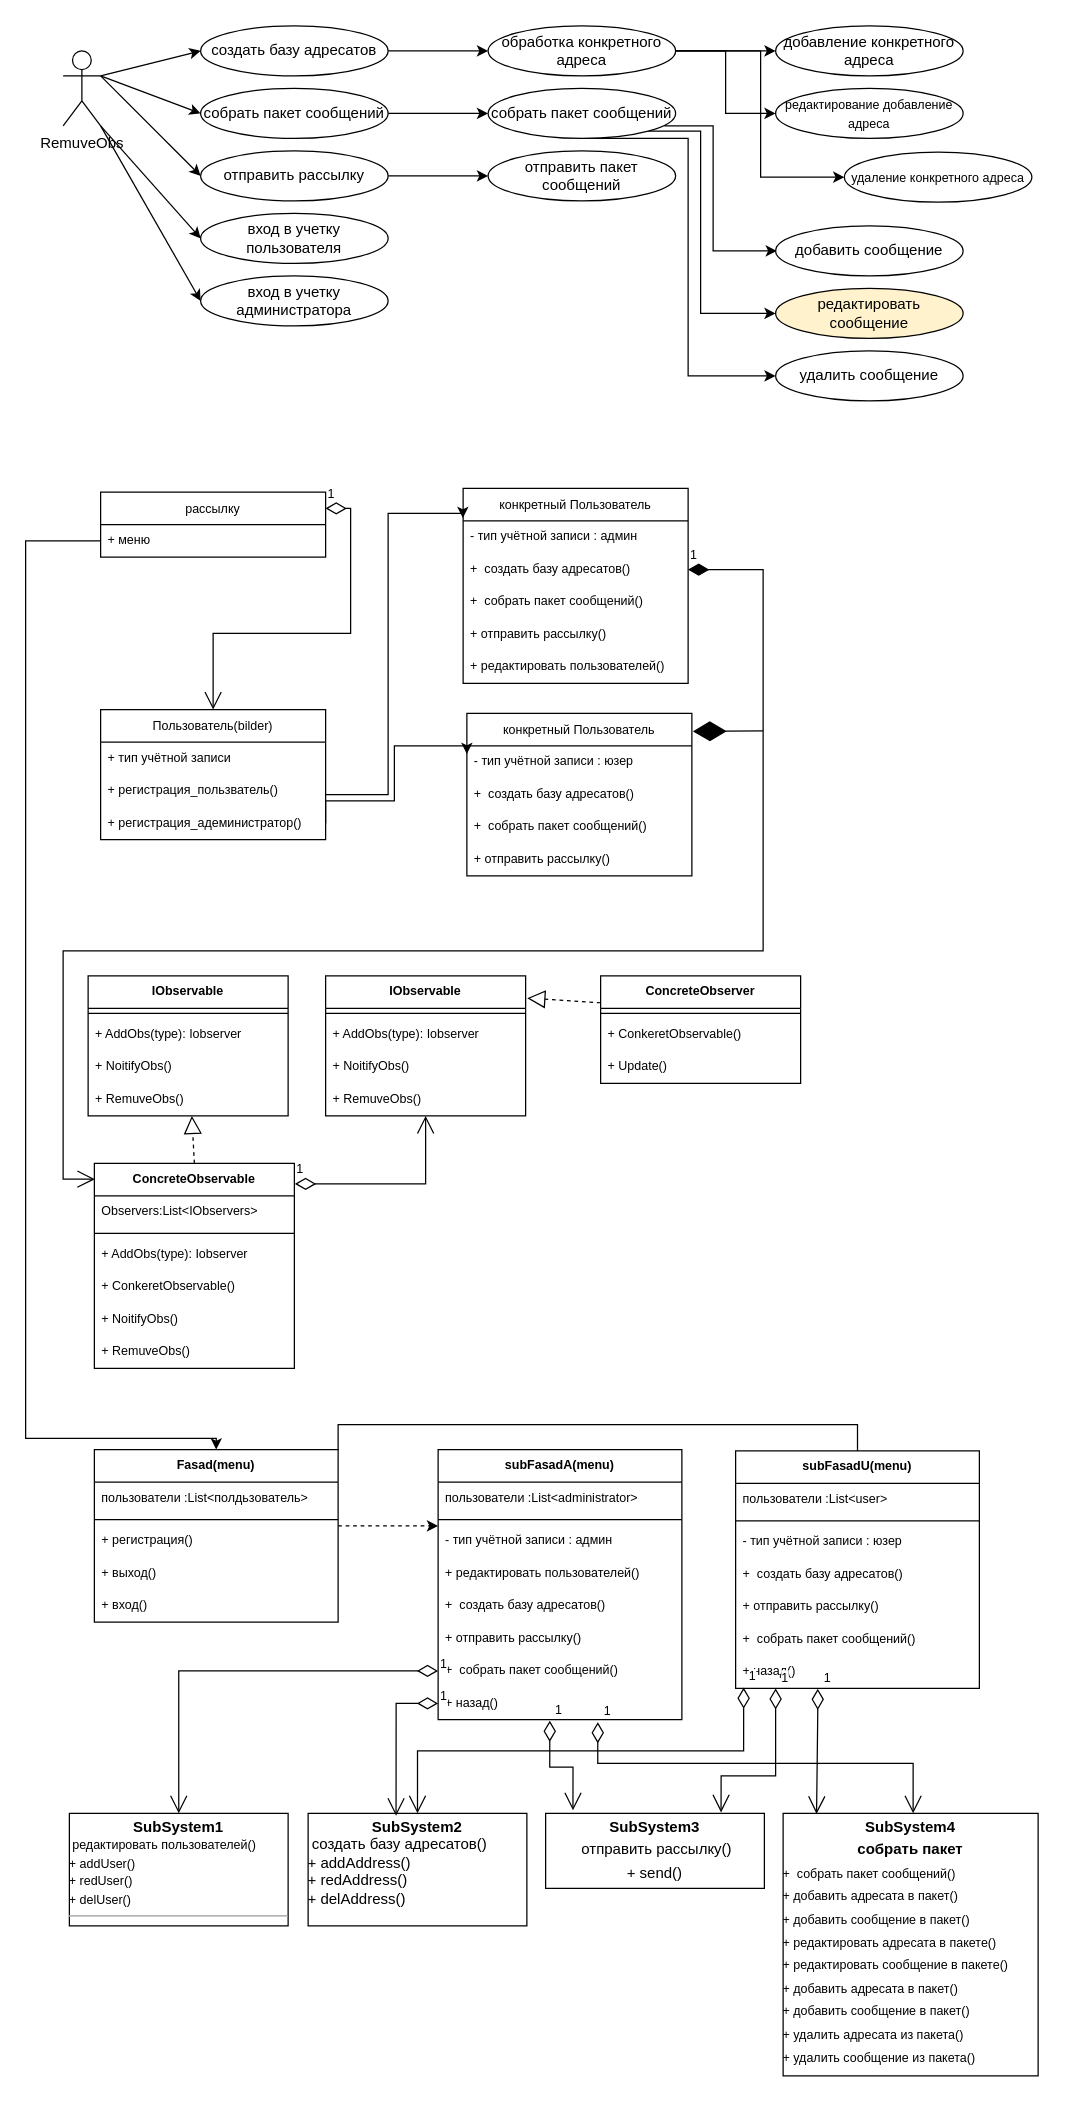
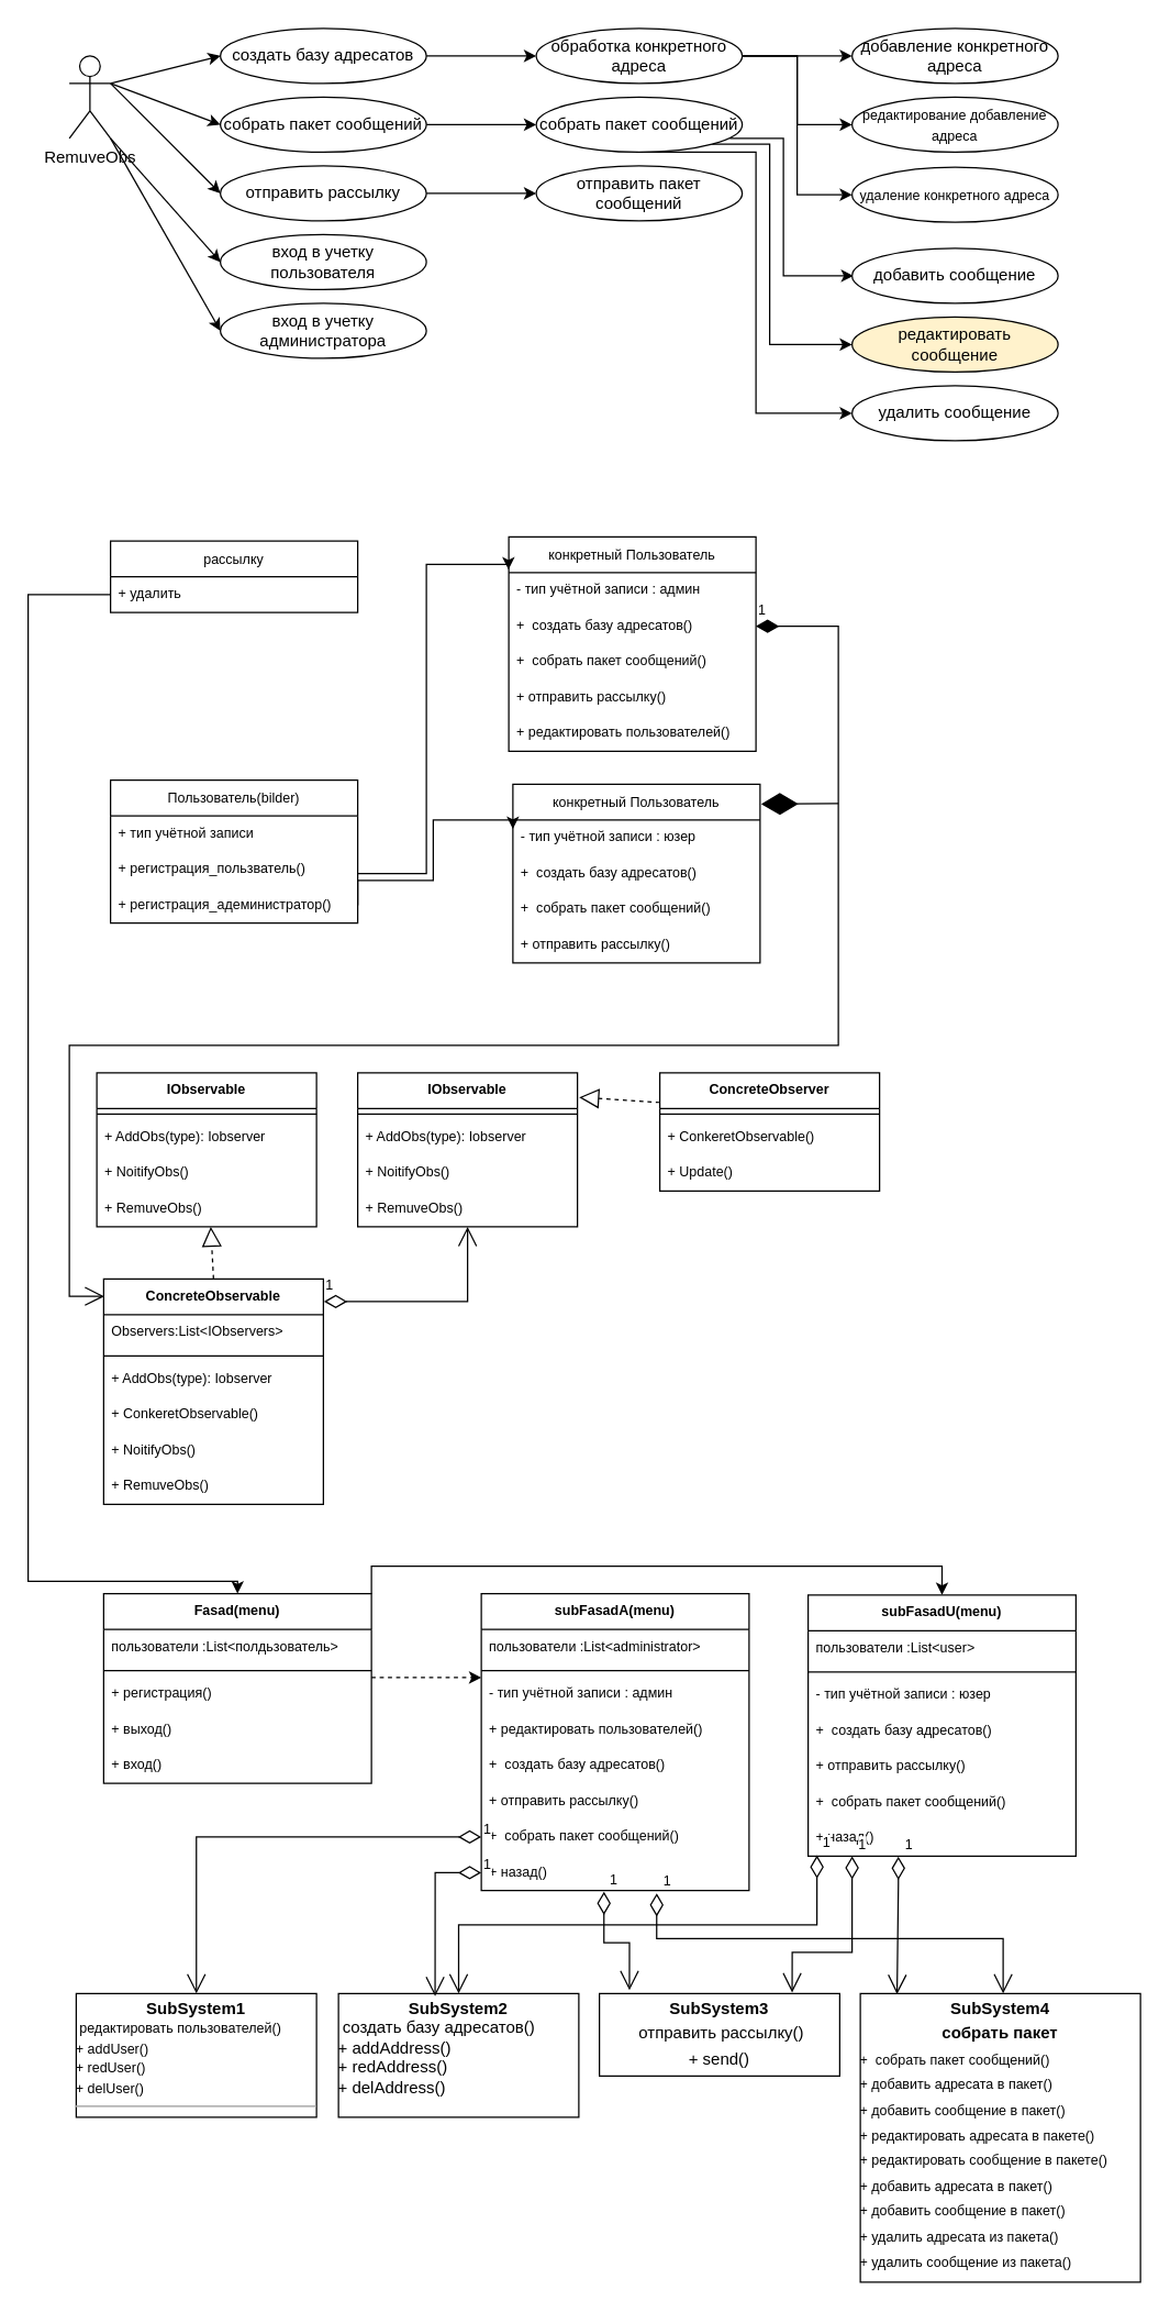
- <mxCell id="20" value="&lt;font style=&quot;font-size: 10px;&quot;&gt;удаление конкретного адреса&lt;/font&gt;" style="ellipse;whiteSpace=wrap;html=1;" vertex="1" parent="1"><mxGeometry x="675" y="121" width="150" height="40" as="geometry" /></mxCell>
+ <mxCell id="20" value="&lt;font style=&quot;font-size: 10px;&quot;&gt;удаление конкретного адреса&lt;/font&gt;" style="ellipse;whiteSpace=wrap;html=1;" vertex="1" parent="1"><mxGeometry x="620" y="121" width="150" height="40" as="geometry" /></mxCell>
- <mxCell id="49" value="+ меню&#10;" style="text;strokeColor=none;fillColor=none;align=left;verticalAlign=top;spacingLeft=4;spacingRight=4;overflow=hidden;rotatable=0;points=[[0,0.5],[1,0.5]];portConstraint=eastwest;fontSize=10;" vertex="1" parent="48"><mxGeometry y="26" width="180" height="26" as="geometry" /></mxCell>
+ <mxCell id="49" value="+ удалить&#10;" style="text;strokeColor=none;fillColor=none;align=left;verticalAlign=top;spacingLeft=4;spacingRight=4;overflow=hidden;rotatable=0;points=[[0,0.5],[1,0.5]];portConstraint=eastwest;fontSize=10;" vertex="1" parent="48"><mxGeometry y="26" width="180" height="26" as="geometry" /></mxCell>
- <mxCell id="50" value="1" style="endArrow=open;html=1;endSize=12;startArrow=diamondThin;startSize=14;startFill=0;align=left;verticalAlign=bottom;rounded=0;fontSize=10;entryX=0.5;entryY=0;entryDx=0;entryDy=0;elbow=vertical;exitX=1;exitY=0.25;exitDx=0;exitDy=0;edgeStyle=orthogonalEdgeStyle;" edge="1" parent="1" source="48" target="32"><mxGeometry x="-1" y="3" relative="1" as="geometry"><mxPoint x="170" y="440" as="sourcePoint" /><mxPoint x="320" y="480" as="targetPoint" /><Array as="points"><mxPoint x="280" y="406" /><mxPoint x="280" y="506" /><mxPoint x="170" y="506" /></Array></mxGeometry></mxCell>
- <mxCell id="102" value="" style="edgeStyle=orthogonalEdgeStyle;rounded=0;orthogonalLoop=1;jettySize=auto;html=1;fontSize=10;elbow=vertical;entryX=0.5;entryY=0;entryDx=0;entryDy=0;exitX=1;exitY=0;exitDx=0;exitDy=0;endArrow=none;" edge="1" parent="1" source="78" target="94"><mxGeometry relative="1" as="geometry" /></mxCell>
+ <mxCell id="102" value="" style="edgeStyle=orthogonalEdgeStyle;rounded=0;orthogonalLoop=1;jettySize=auto;html=1;fontSize=10;elbow=vertical;entryX=0.5;entryY=0;entryDx=0;entryDy=0;exitX=1;exitY=0;exitDx=0;exitDy=0;" edge="1" parent="1" source="78" target="94"><mxGeometry relative="1" as="geometry" /></mxCell>
